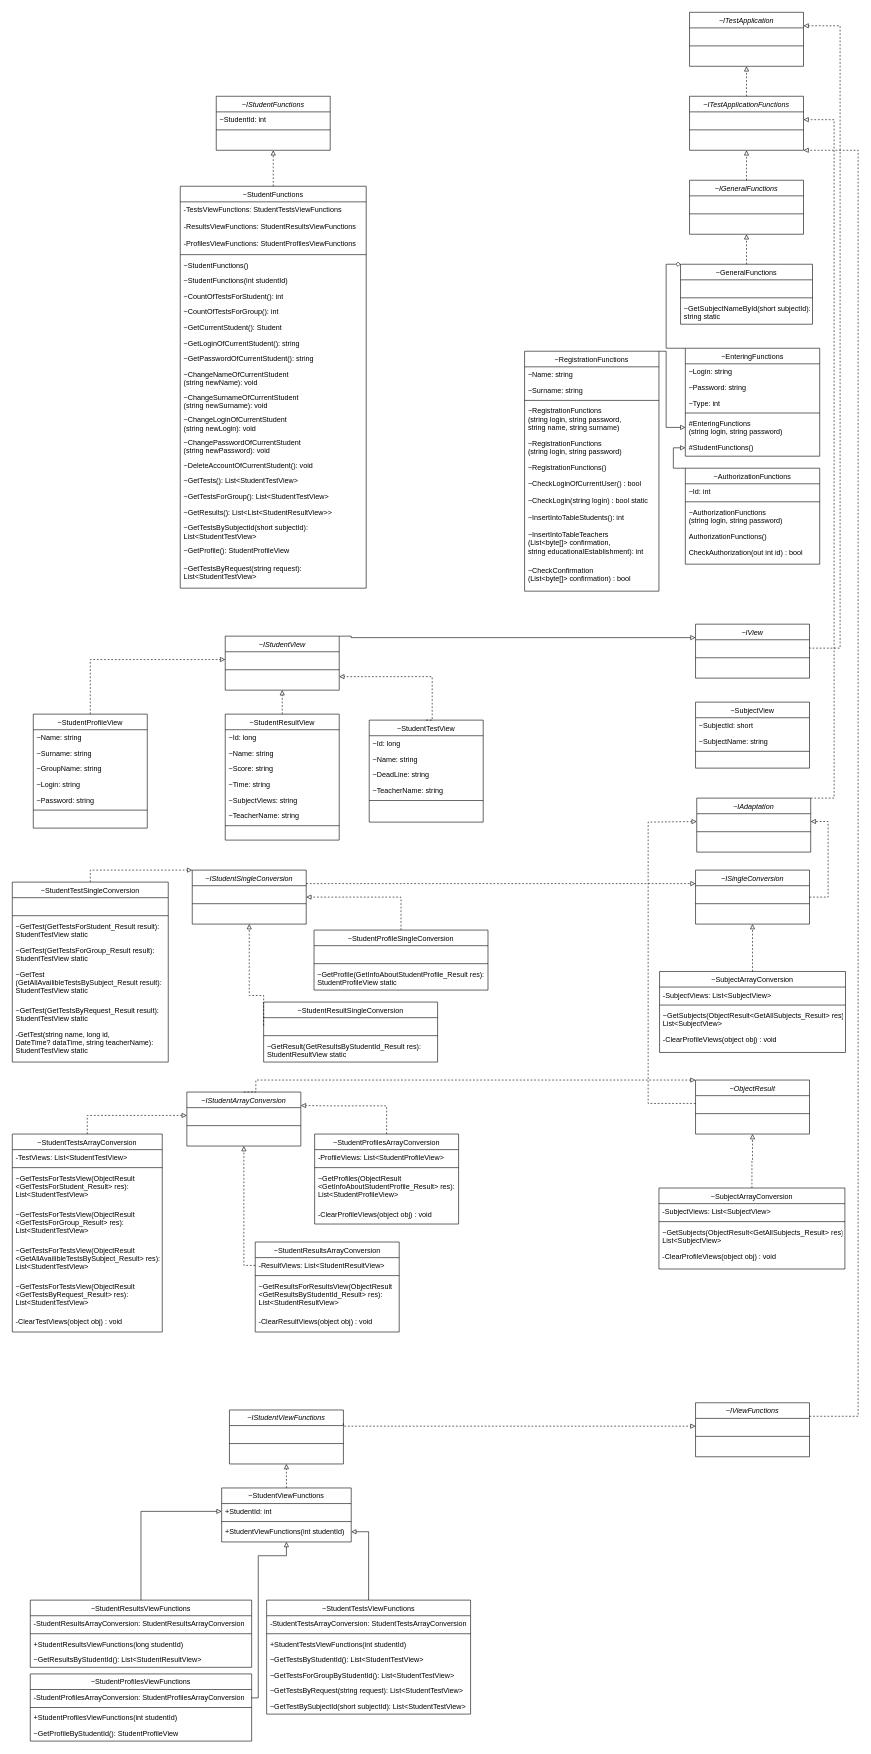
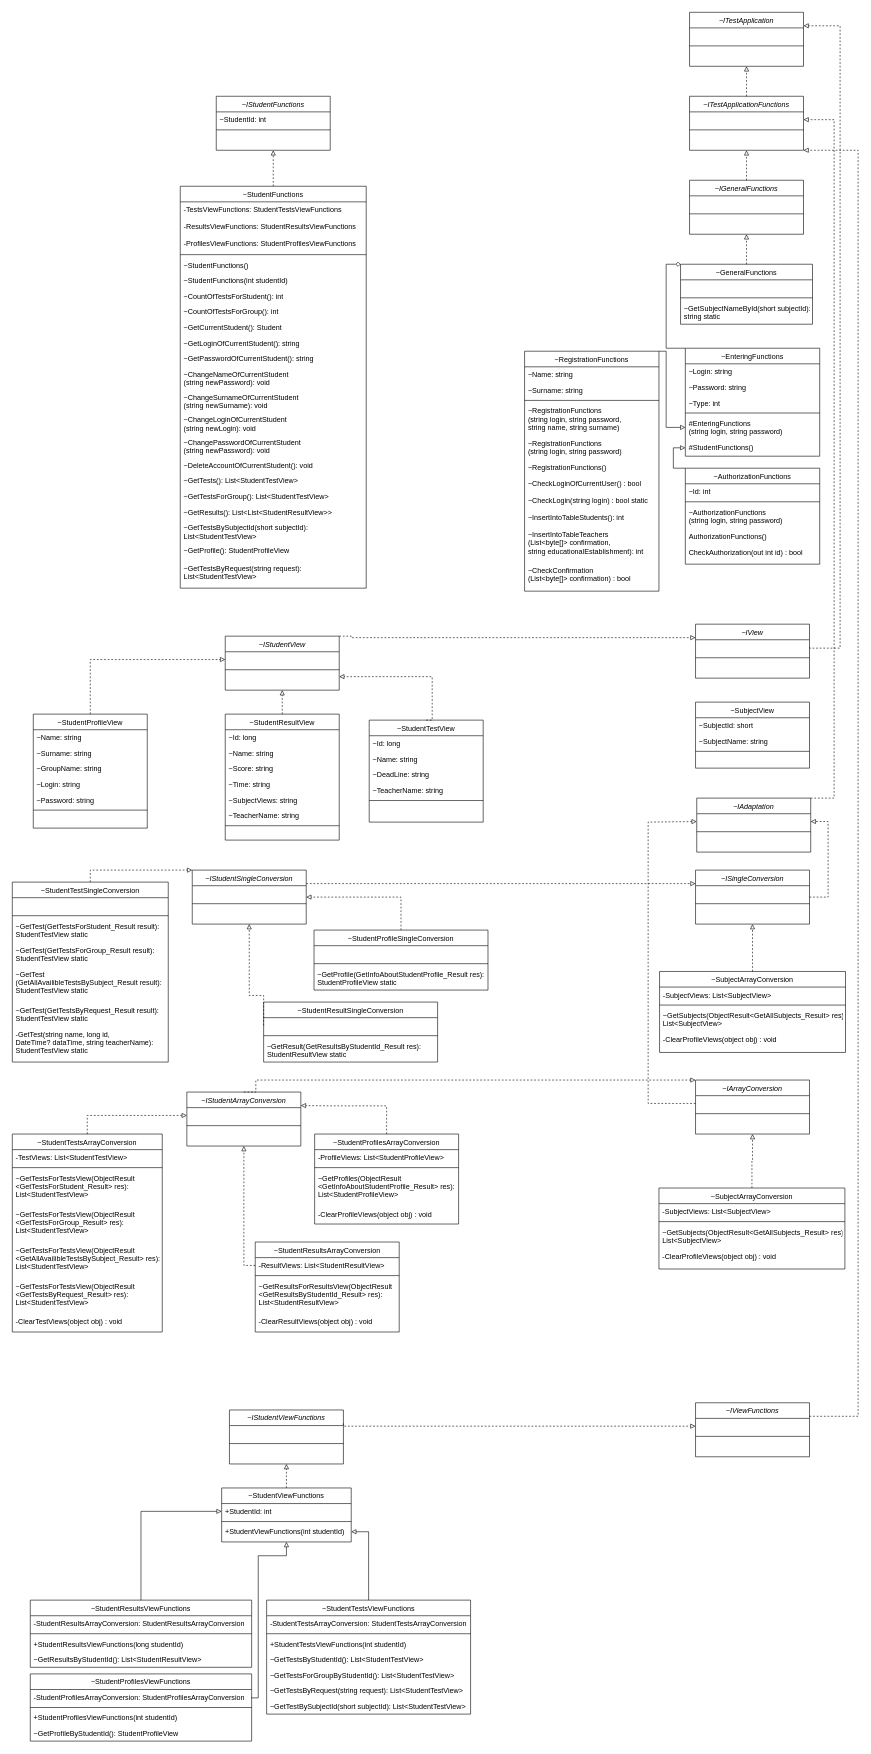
- <mxCell id="190" value="~ChangeNameOfCurrentStudent&#10;(string newName): void" style="text;align=left;verticalAlign=top;spacingLeft=4;spacingRight=4;overflow=hidden;rotatable=0;points=[[0,0.5],[1,0.5]];portConstraint=eastwest;rounded=0;shadow=0;html=0;" parent="178" vertex="1"><mxGeometry y="300" width="310" height="38" as="geometry" /></mxCell>
+ <mxCell id="190" value="~ChangeNameOfCurrentStudent&#10;(string newPassword): void" style="text;align=left;verticalAlign=top;spacingLeft=4;spacingRight=4;overflow=hidden;rotatable=0;points=[[0,0.5],[1,0.5]];portConstraint=eastwest;rounded=0;shadow=0;html=0;" parent="178" vertex="1"><mxGeometry y="300" width="310" height="38" as="geometry" /></mxCell>
- <mxCell id="97" value="" style="edgeStyle=orthogonalEdgeStyle;rounded=0;orthogonalLoop=1;jettySize=auto;html=1;entryX=0;entryY=0.25;entryDx=0;entryDy=0;endArrow=block;endFill=0;exitX=1;exitY=0;exitDx=0;exitDy=0;dashed=0;" parent="1" source="70" target="8" edge="1"><mxGeometry relative="1" as="geometry"><mxPoint x="572" y="1088" as="targetPoint" /><Array as="points"><mxPoint x="585" y="1063" /></Array><mxPoint x="717" y="1160" as="sourcePoint" /></mxGeometry></mxCell>
+ <mxCell id="97" value="" style="edgeStyle=orthogonalEdgeStyle;rounded=0;orthogonalLoop=1;jettySize=auto;html=1;entryX=0;entryY=0.25;entryDx=0;entryDy=0;endArrow=block;endFill=0;exitX=1;exitY=0;exitDx=0;exitDy=0;dashed=1;" parent="1" source="70" target="8" edge="1"><mxGeometry relative="1" as="geometry"><mxPoint x="572" y="1088" as="targetPoint" /><Array as="points"><mxPoint x="585" y="1063" /></Array><mxPoint x="717" y="1160" as="sourcePoint" /></mxGeometry></mxCell>
- <mxCell id="57" value="~ObjectResult" style="swimlane;fontStyle=2;align=center;verticalAlign=top;childLayout=stackLayout;horizontal=1;startSize=26;horizontalStack=0;resizeParent=1;resizeLast=0;collapsible=1;marginBottom=0;rounded=0;shadow=0;strokeWidth=1;" parent="1" vertex="1"><mxGeometry x="1159" y="1800" width="190" height="90" as="geometry"><mxRectangle x="230" y="140" width="160" height="26" as="alternateBounds" /></mxGeometry></mxCell>
+ <mxCell id="57" value="~IArrayConversion" style="swimlane;fontStyle=2;align=center;verticalAlign=top;childLayout=stackLayout;horizontal=1;startSize=26;horizontalStack=0;resizeParent=1;resizeLast=0;collapsible=1;marginBottom=0;rounded=0;shadow=0;strokeWidth=1;" parent="1" vertex="1"><mxGeometry x="1159" y="1800" width="190" height="90" as="geometry"><mxRectangle x="230" y="140" width="160" height="26" as="alternateBounds" /></mxGeometry></mxCell>
